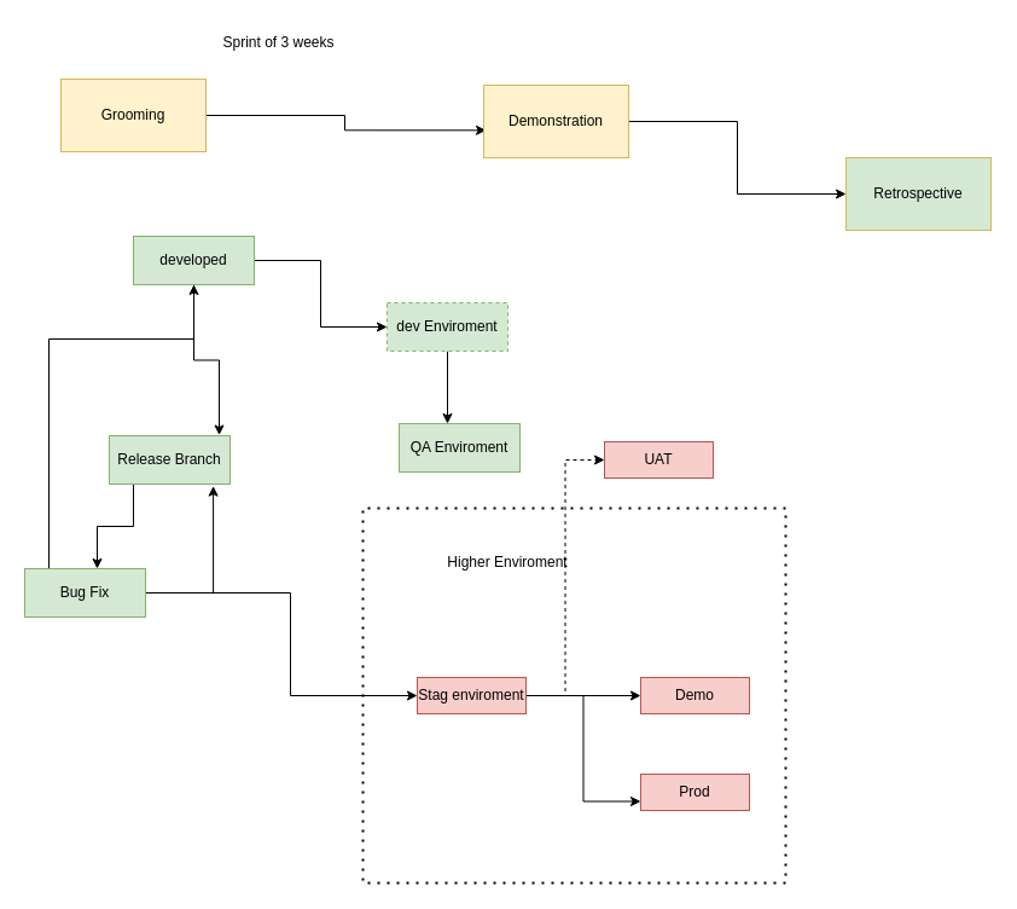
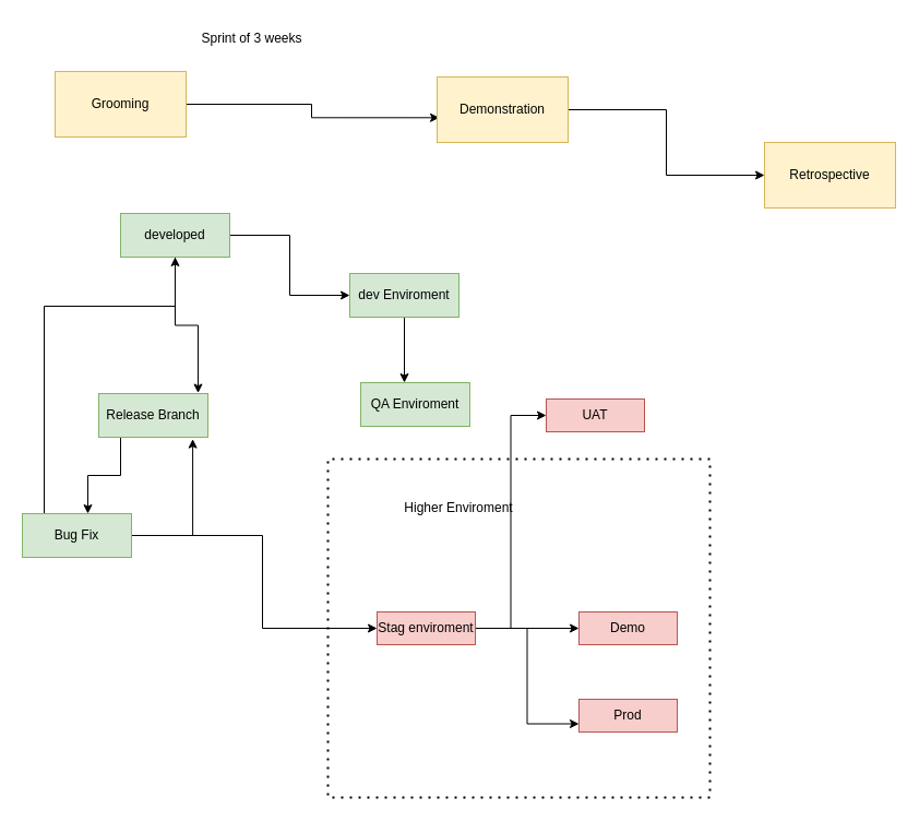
- <mxCell id="6" value="Retrospective" style="rounded=0;whiteSpace=wrap;html=1;fillColor=#d5e8d4;strokeColor=#d6b656;" parent="1" vertex="1"><mxGeometry x="700" y="130" width="120" height="60" as="geometry" /></mxCell>
+ <mxCell id="6" value="Retrospective" style="rounded=0;whiteSpace=wrap;html=1;fillColor=#fff2cc;strokeColor=#d6b656;" parent="1" vertex="1"><mxGeometry x="700" y="130" width="120" height="60" as="geometry" /></mxCell>
- <mxCell id="12" value="dev Enviroment" style="rounded=0;whiteSpace=wrap;html=1;fillColor=#d5e8d4;strokeColor=#82b366;dashed=1;" parent="1" vertex="1"><mxGeometry x="320" y="250" width="100" height="40" as="geometry" /></mxCell>
+ <mxCell id="12" value="dev Enviroment" style="rounded=0;whiteSpace=wrap;html=1;fillColor=#d5e8d4;strokeColor=#82b366;" parent="1" vertex="1"><mxGeometry x="320" y="250" width="100" height="40" as="geometry" /></mxCell>
- <mxCell id="20" style="edgeStyle=orthogonalEdgeStyle;rounded=0;orthogonalLoop=1;jettySize=auto;html=1;entryX=0;entryY=0.5;entryDx=0;entryDy=0;dashed=1;" parent="1" source="23" target="26" edge="1"><mxGeometry relative="1" as="geometry" /></mxCell>
+ <mxCell id="20" style="edgeStyle=orthogonalEdgeStyle;rounded=0;orthogonalLoop=1;jettySize=auto;html=1;entryX=0;entryY=0.5;entryDx=0;entryDy=0;" parent="1" source="23" target="26" edge="1"><mxGeometry relative="1" as="geometry" /></mxCell>
